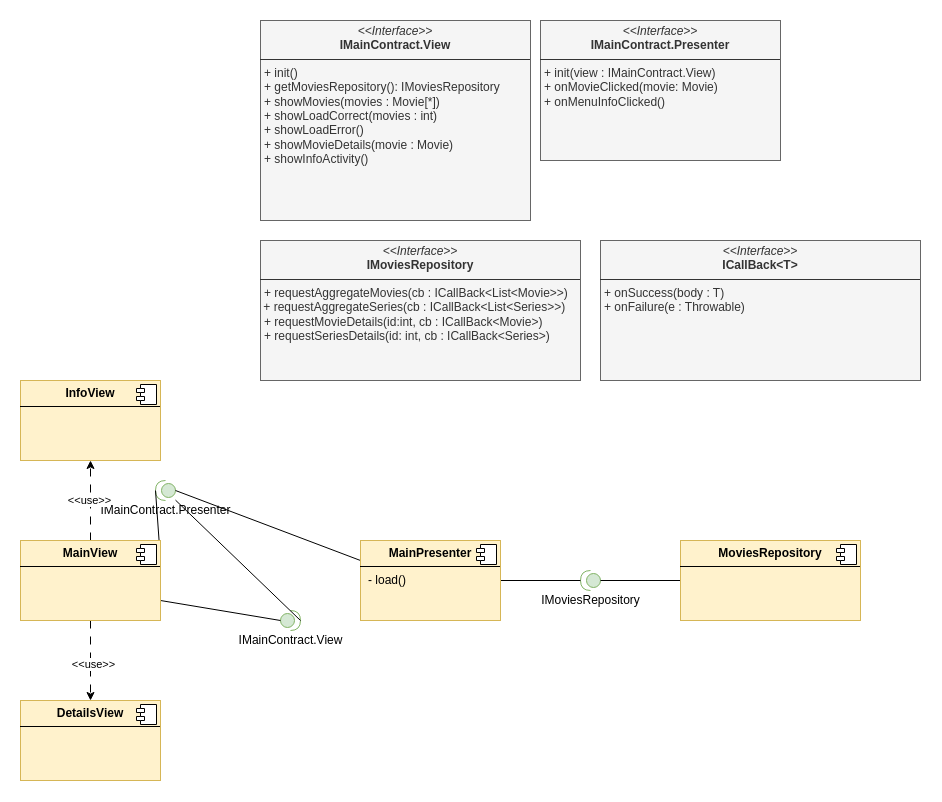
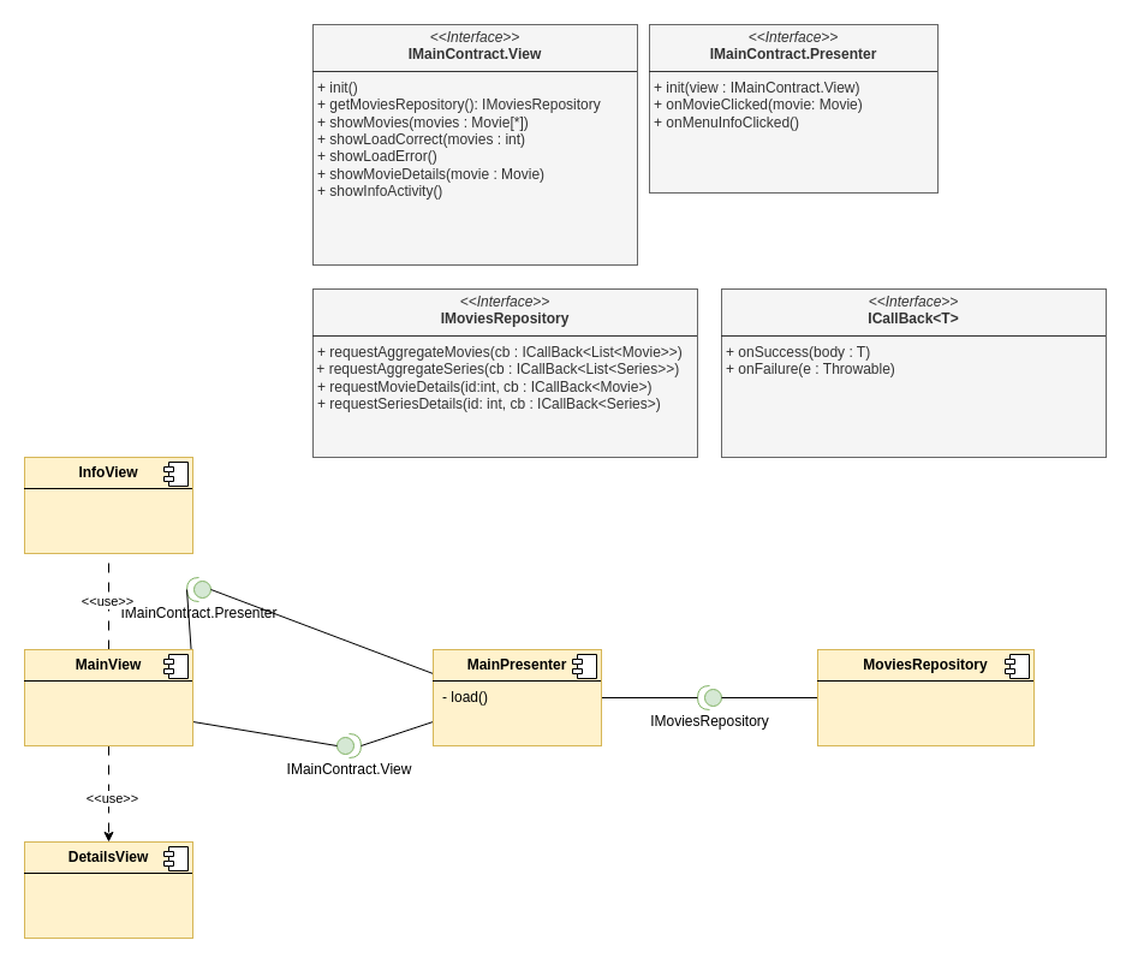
- <mxCell id="12" value="" style="edgeStyle=orthogonalEdgeStyle;rounded=0;orthogonalLoop=1;jettySize=auto;html=1;dashed=1;dashPattern=8 8;" parent="1" source="16" target="27" edge="1"><mxGeometry relative="1" as="geometry" /></mxCell>
+ <mxCell id="12" value="" style="edgeStyle=orthogonalEdgeStyle;rounded=0;orthogonalLoop=1;jettySize=auto;html=1;dashed=1;dashPattern=8 8;endArrow=none;" parent="1" source="16" target="27" edge="1"><mxGeometry relative="1" as="geometry" /></mxCell>
- <mxCell id="8" value="" style="endArrow=none;html=1;rounded=0;exitX=1;exitY=0.5;exitDx=0;exitDy=0;exitPerimeter=0;" parent="1" source="3" target="4" edge="1"><mxGeometry width="50" height="50" relative="1" as="geometry"><mxPoint x="290" y="700" as="sourcePoint" /><mxPoint x="380" y="723" as="targetPoint" /></mxGeometry></mxCell>
+ <mxCell id="8" value="" style="endArrow=none;html=1;rounded=0;entryX=0;entryY=0.75;entryDx=0;entryDy=0;exitX=1;exitY=0.5;exitDx=0;exitDy=0;exitPerimeter=0;" parent="1" source="3" target="18" edge="1"><mxGeometry width="50" height="50" relative="1" as="geometry"><mxPoint x="290" y="700" as="sourcePoint" /><mxPoint x="380" y="723" as="targetPoint" /></mxGeometry></mxCell>
